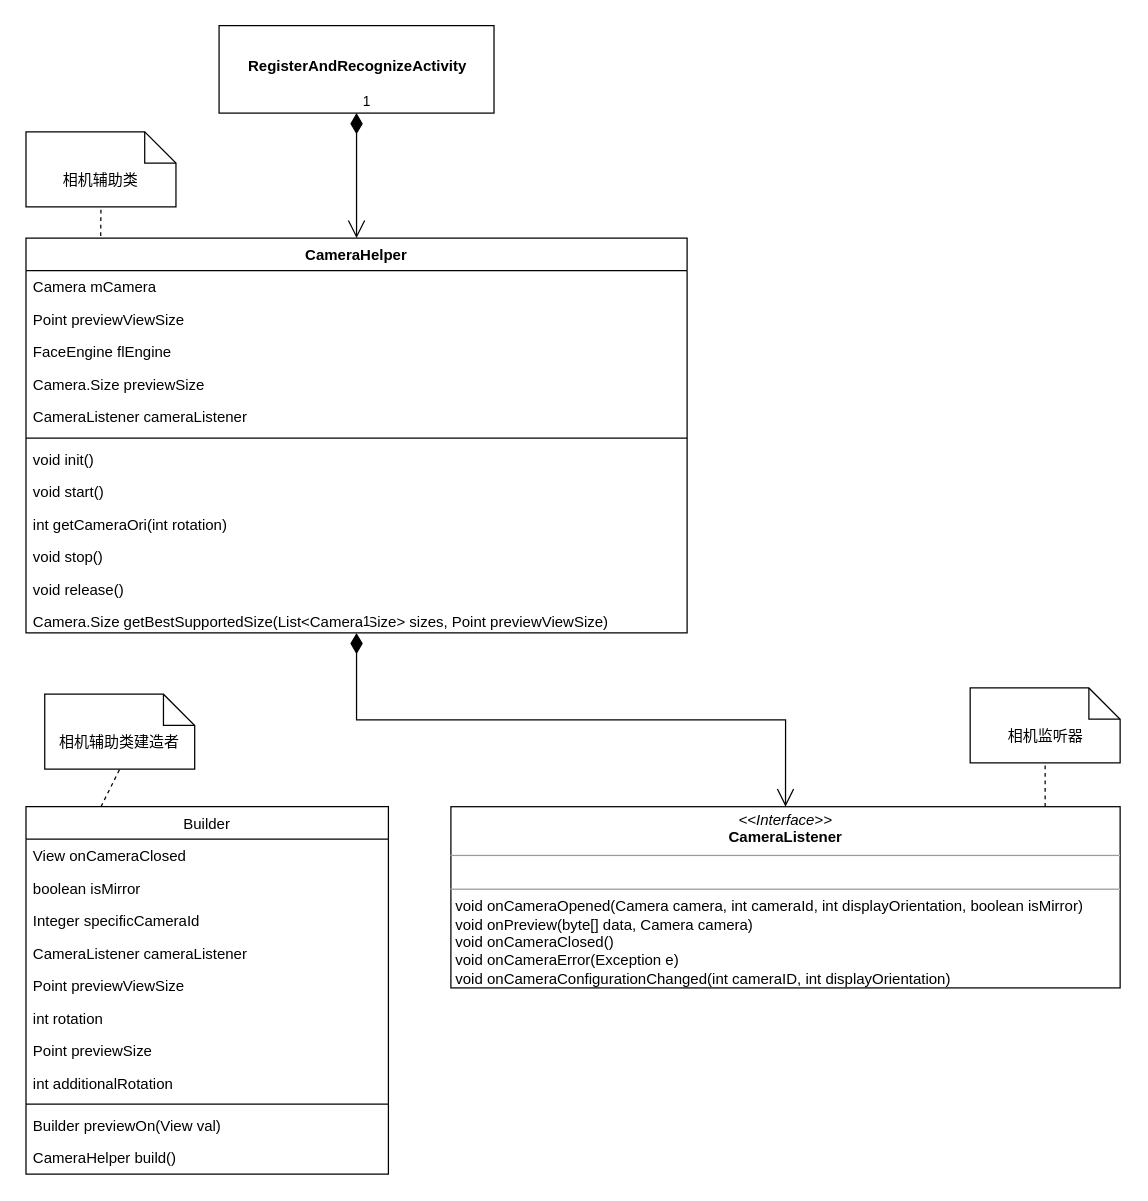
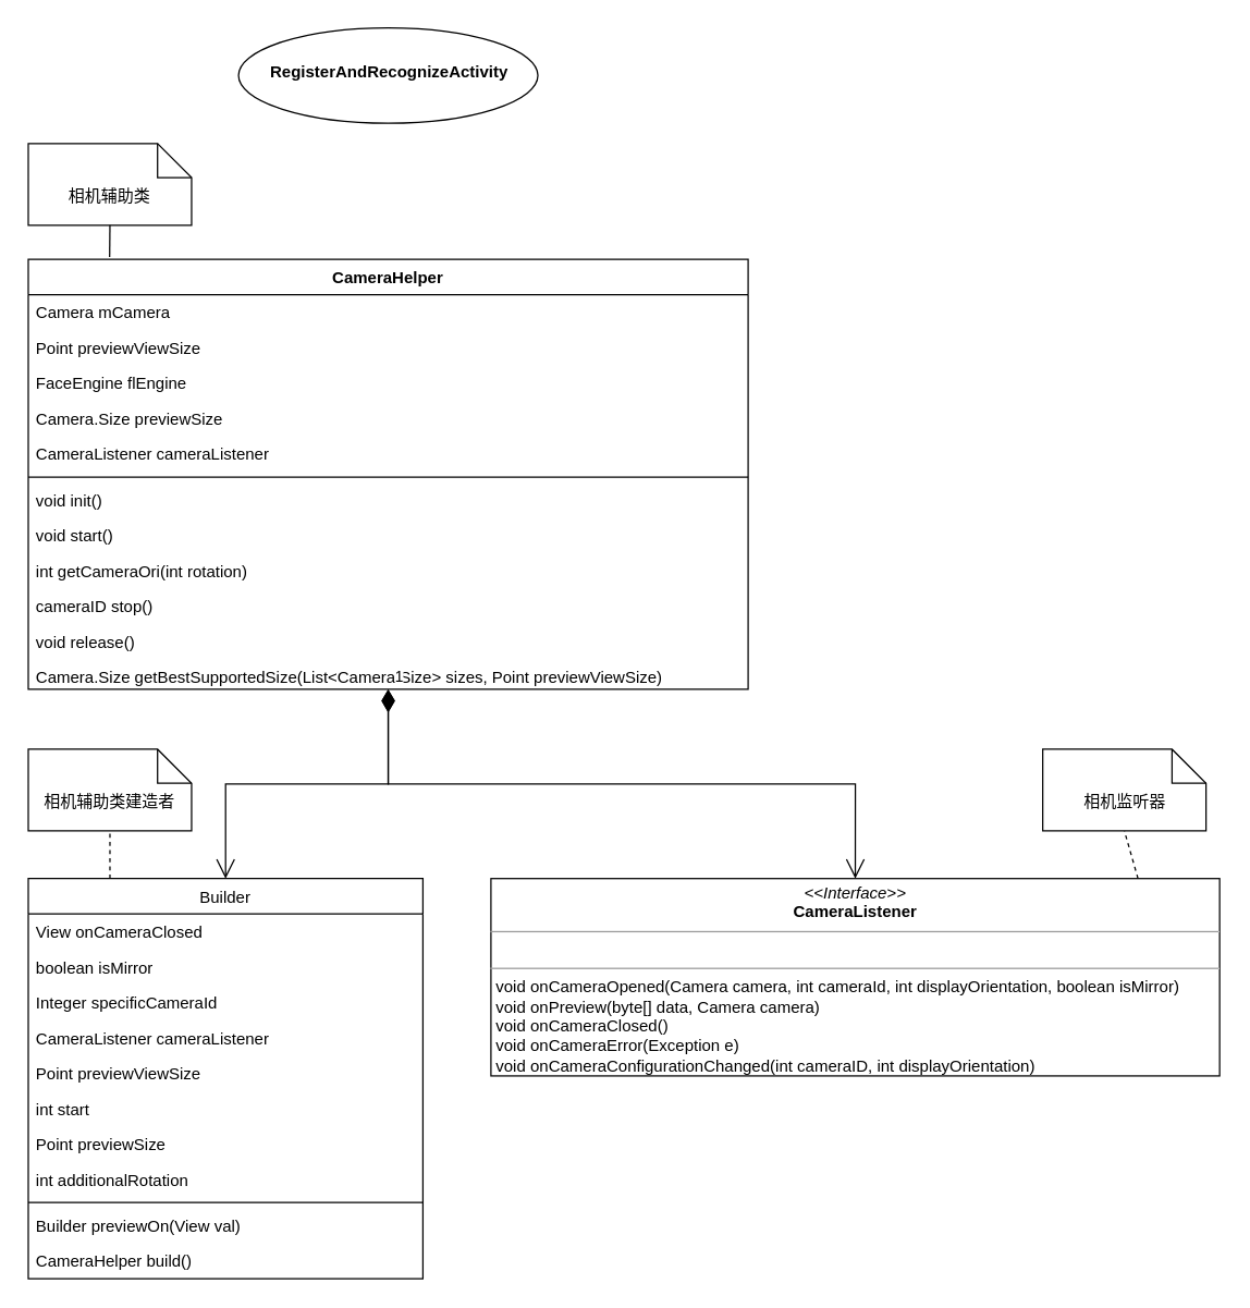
- <mxCell id="2" value="&lt;b&gt;RegisterAndRecognizeActivity&lt;/b&gt;&lt;p style=&quot;margin: 4px 0px 0px&quot;&gt;&lt;/p&gt;" style="html=1;" vertex="1" parent="1"><mxGeometry x="174.5" y="20" width="220" height="70" as="geometry" /></mxCell>
+ <mxCell id="2" value="&lt;b&gt;RegisterAndRecognizeActivity&lt;/b&gt;&lt;p style=&quot;margin: 4px 0px 0px&quot;&gt;&lt;/p&gt;" style="ellipse;html=1;" vertex="1" parent="1"><mxGeometry x="174.5" y="20" width="220" height="70" as="geometry" /></mxCell>
- <mxCell id="17" value="1" style="endArrow=open;html=1;endSize=12;startArrow=diamondThin;startSize=14;startFill=1;edgeStyle=orthogonalEdgeStyle;align=left;verticalAlign=bottom;exitX=0.5;exitY=1;exitDx=0;exitDy=0;" edge="1" parent="1" source="2" target="3"><mxGeometry x="-1" y="3" relative="1" as="geometry"><mxPoint x="371" y="70" as="sourcePoint" /><mxPoint x="531" y="70" as="targetPoint" /></mxGeometry></mxCell>
- <mxCell id="18" value="" style="endArrow=none;dashed=1;html=1;entryX=0.5;entryY=1;entryDx=0;entryDy=0;entryPerimeter=0;exitX=0.113;exitY=-0.005;exitDx=0;exitDy=0;exitPerimeter=0;" edge="1" parent="1" source="3" target="16"><mxGeometry width="50" height="50" relative="1" as="geometry"><mxPoint x="-89" y="200" as="sourcePoint" /><mxPoint x="-39" y="150" as="targetPoint" /></mxGeometry></mxCell>
+ <mxCell id="18" value="" style="endArrow=none;dashed=0;html=1;entryX=0.5;entryY=1;entryDx=0;entryDy=0;entryPerimeter=0;exitX=0.113;exitY=-0.005;exitDx=0;exitDy=0;exitPerimeter=0;" edge="1" parent="1" source="3" target="16"><mxGeometry width="50" height="50" relative="1" as="geometry"><mxPoint x="-89" y="200" as="sourcePoint" /><mxPoint x="-39" y="150" as="targetPoint" /></mxGeometry></mxCell>
- <mxCell id="13" value="void stop()" style="text;strokeColor=none;fillColor=none;align=left;verticalAlign=top;spacingLeft=4;spacingRight=4;overflow=hidden;rotatable=0;points=[[0,0.5],[1,0.5]];portConstraint=eastwest;" vertex="1" parent="3"><mxGeometry y="242" width="529" height="26" as="geometry" /></mxCell>
+ <mxCell id="13" value="cameraID stop()" style="text;strokeColor=none;fillColor=none;align=left;verticalAlign=top;spacingLeft=4;spacingRight=4;overflow=hidden;rotatable=0;points=[[0,0.5],[1,0.5]];portConstraint=eastwest;" vertex="1" parent="3"><mxGeometry y="242" width="529" height="26" as="geometry" /></mxCell>
+ <mxCell id="33" value="1" style="endArrow=open;html=1;endSize=12;startArrow=diamondThin;startSize=14;startFill=1;edgeStyle=orthogonalEdgeStyle;align=left;verticalAlign=bottom;rounded=0;" edge="1" parent="1" source="3" target="19"><mxGeometry x="-1" y="3" relative="1" as="geometry"><mxPoint x="260" y="540" as="sourcePoint" /><mxPoint x="420" y="540" as="targetPoint" /></mxGeometry></mxCell>
- <mxCell id="36" value="相机监听器" style="shape=note2;boundedLbl=1;whiteSpace=wrap;html=1;size=25;verticalAlign=top;align=center;" vertex="1" parent="1"><mxGeometry x="775.5" y="550" width="120" height="60" as="geometry" /></mxCell>
+ <mxCell id="36" value="相机监听器" style="shape=note2;boundedLbl=1;whiteSpace=wrap;html=1;size=25;verticalAlign=top;align=center;" vertex="1" parent="1"><mxGeometry x="765.5" y="550" width="120" height="60" as="geometry" /></mxCell>
- <mxCell id="31" value="相机辅助类建造者" style="shape=note2;boundedLbl=1;whiteSpace=wrap;html=1;size=25;verticalAlign=top;align=center;" vertex="1" parent="1"><mxGeometry x="35" y="555" width="120" height="60" as="geometry" /></mxCell>
+ <mxCell id="31" value="相机辅助类建造者" style="shape=note2;boundedLbl=1;whiteSpace=wrap;html=1;size=25;verticalAlign=top;align=center;" vertex="1" parent="1"><mxGeometry x="20" y="550" width="120" height="60" as="geometry" /></mxCell>
- <mxCell id="25" value="int rotation" style="text;strokeColor=none;fillColor=none;align=left;verticalAlign=top;spacingLeft=4;spacingRight=4;overflow=hidden;rotatable=0;points=[[0,0.5],[1,0.5]];portConstraint=eastwest;" vertex="1" parent="19"><mxGeometry y="156" width="290" height="26" as="geometry" /></mxCell>
+ <mxCell id="25" value="int start" style="text;strokeColor=none;fillColor=none;align=left;verticalAlign=top;spacingLeft=4;spacingRight=4;overflow=hidden;rotatable=0;points=[[0,0.5],[1,0.5]];portConstraint=eastwest;" vertex="1" parent="19"><mxGeometry y="156" width="290" height="26" as="geometry" /></mxCell>
